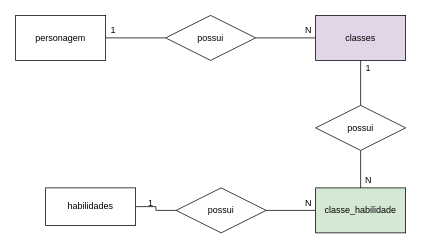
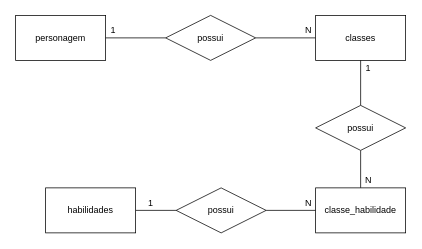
- <mxCell id="4" value="classes" style="rounded=0;whiteSpace=wrap;html=1;fillColor=#e1d5e7;" vertex="1" parent="1"><mxGeometry x="420" y="20" width="120" height="60" as="geometry" /></mxCell>
+ <mxCell id="4" value="classes" style="rounded=0;whiteSpace=wrap;html=1;" vertex="1" parent="1"><mxGeometry x="420" y="20" width="120" height="60" as="geometry" /></mxCell>
- <mxCell id="6" value="habilidades" style="rounded=0;whiteSpace=wrap;html=1;" vertex="1" parent="1"><mxGeometry x="60" y="250" width="120" height="50" as="geometry" /></mxCell>
+ <mxCell id="6" value="habilidades" style="rounded=0;whiteSpace=wrap;html=1;" vertex="1" parent="1"><mxGeometry x="60" y="250" width="120" height="60" as="geometry" /></mxCell>
- <mxCell id="16" value="classe_habilidade" style="rounded=0;whiteSpace=wrap;html=1;fillColor=#d5e8d4;" vertex="1" parent="1"><mxGeometry x="420" y="250" width="120" height="60" as="geometry" /></mxCell>
+ <mxCell id="16" value="classe_habilidade" style="rounded=0;whiteSpace=wrap;html=1;" vertex="1" parent="1"><mxGeometry x="420" y="250" width="120" height="60" as="geometry" /></mxCell>
